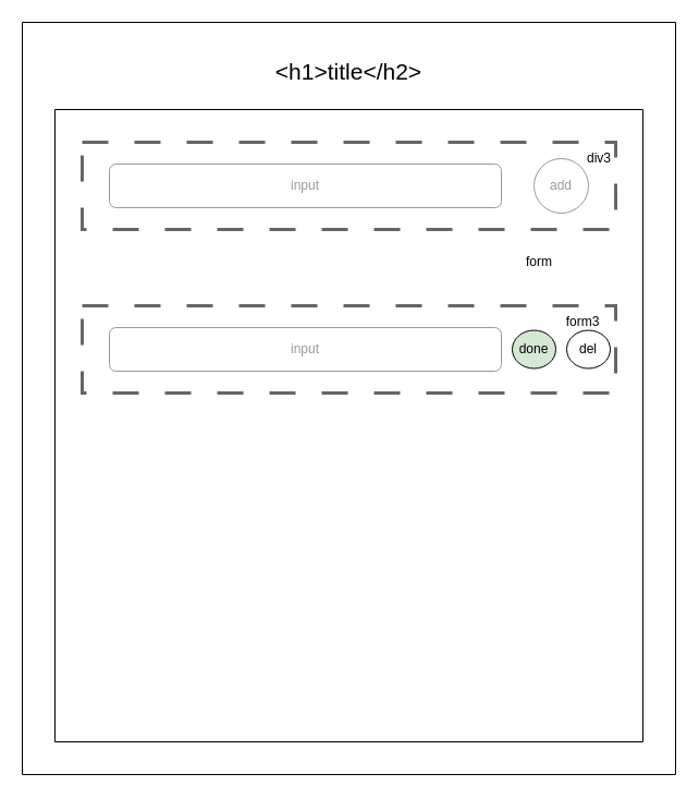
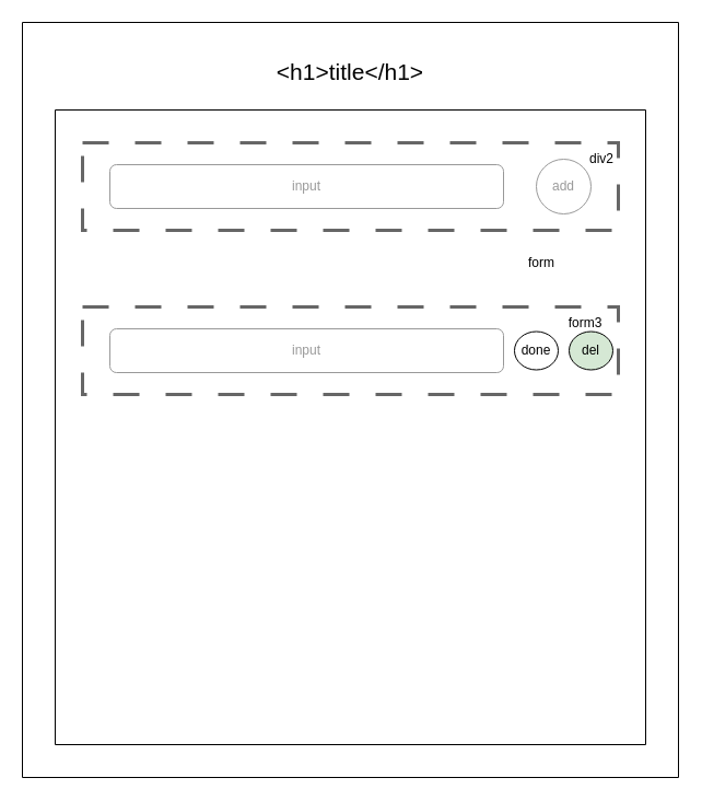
- <mxCell id="3" value="&amp;lt;h1&amp;gt;title&amp;lt;/h2&amp;gt;" style="text;html=1;strokeColor=none;fillColor=none;align=center;verticalAlign=middle;whiteSpace=wrap;rounded=0;fontSize=21;" vertex="1" parent="1"><mxGeometry x="230" y="50" width="180" height="30" as="geometry" /></mxCell>
+ <mxCell id="3" value="&amp;lt;h1&amp;gt;title&amp;lt;/h1&amp;gt;" style="text;html=1;strokeColor=none;fillColor=none;align=center;verticalAlign=middle;whiteSpace=wrap;rounded=0;fontSize=21;" vertex="1" parent="1"><mxGeometry x="230" y="50" width="180" height="30" as="geometry" /></mxCell>
- <mxCell id="10" value="div3" style="text;html=1;strokeColor=none;fillColor=none;align=center;verticalAlign=middle;whiteSpace=wrap;rounded=0;" vertex="1" parent="1"><mxGeometry x="520" y="130" width="60" height="30" as="geometry" /></mxCell>
+ <mxCell id="10" value="div2" style="text;html=1;strokeColor=none;fillColor=none;align=center;verticalAlign=middle;whiteSpace=wrap;rounded=0;" vertex="1" parent="1"><mxGeometry x="520" y="130" width="60" height="30" as="geometry" /></mxCell>
- <mxCell id="12" value="done" style="ellipse;whiteSpace=wrap;html=1;fillColor=#d5e8d4;" vertex="1" parent="1"><mxGeometry x="470" y="302.5" width="40" height="35" as="geometry" /></mxCell>
+ <mxCell id="12" value="done" style="ellipse;whiteSpace=wrap;html=1;" vertex="1" parent="1"><mxGeometry x="470" y="302.5" width="40" height="35" as="geometry" /></mxCell>
- <mxCell id="13" value="del" style="ellipse;whiteSpace=wrap;html=1;" vertex="1" parent="1"><mxGeometry x="520" y="302.5" width="40" height="35" as="geometry" /></mxCell>
+ <mxCell id="13" value="del" style="ellipse;whiteSpace=wrap;html=1;fillColor=#d5e8d4;" vertex="1" parent="1"><mxGeometry x="520" y="302.5" width="40" height="35" as="geometry" /></mxCell>
